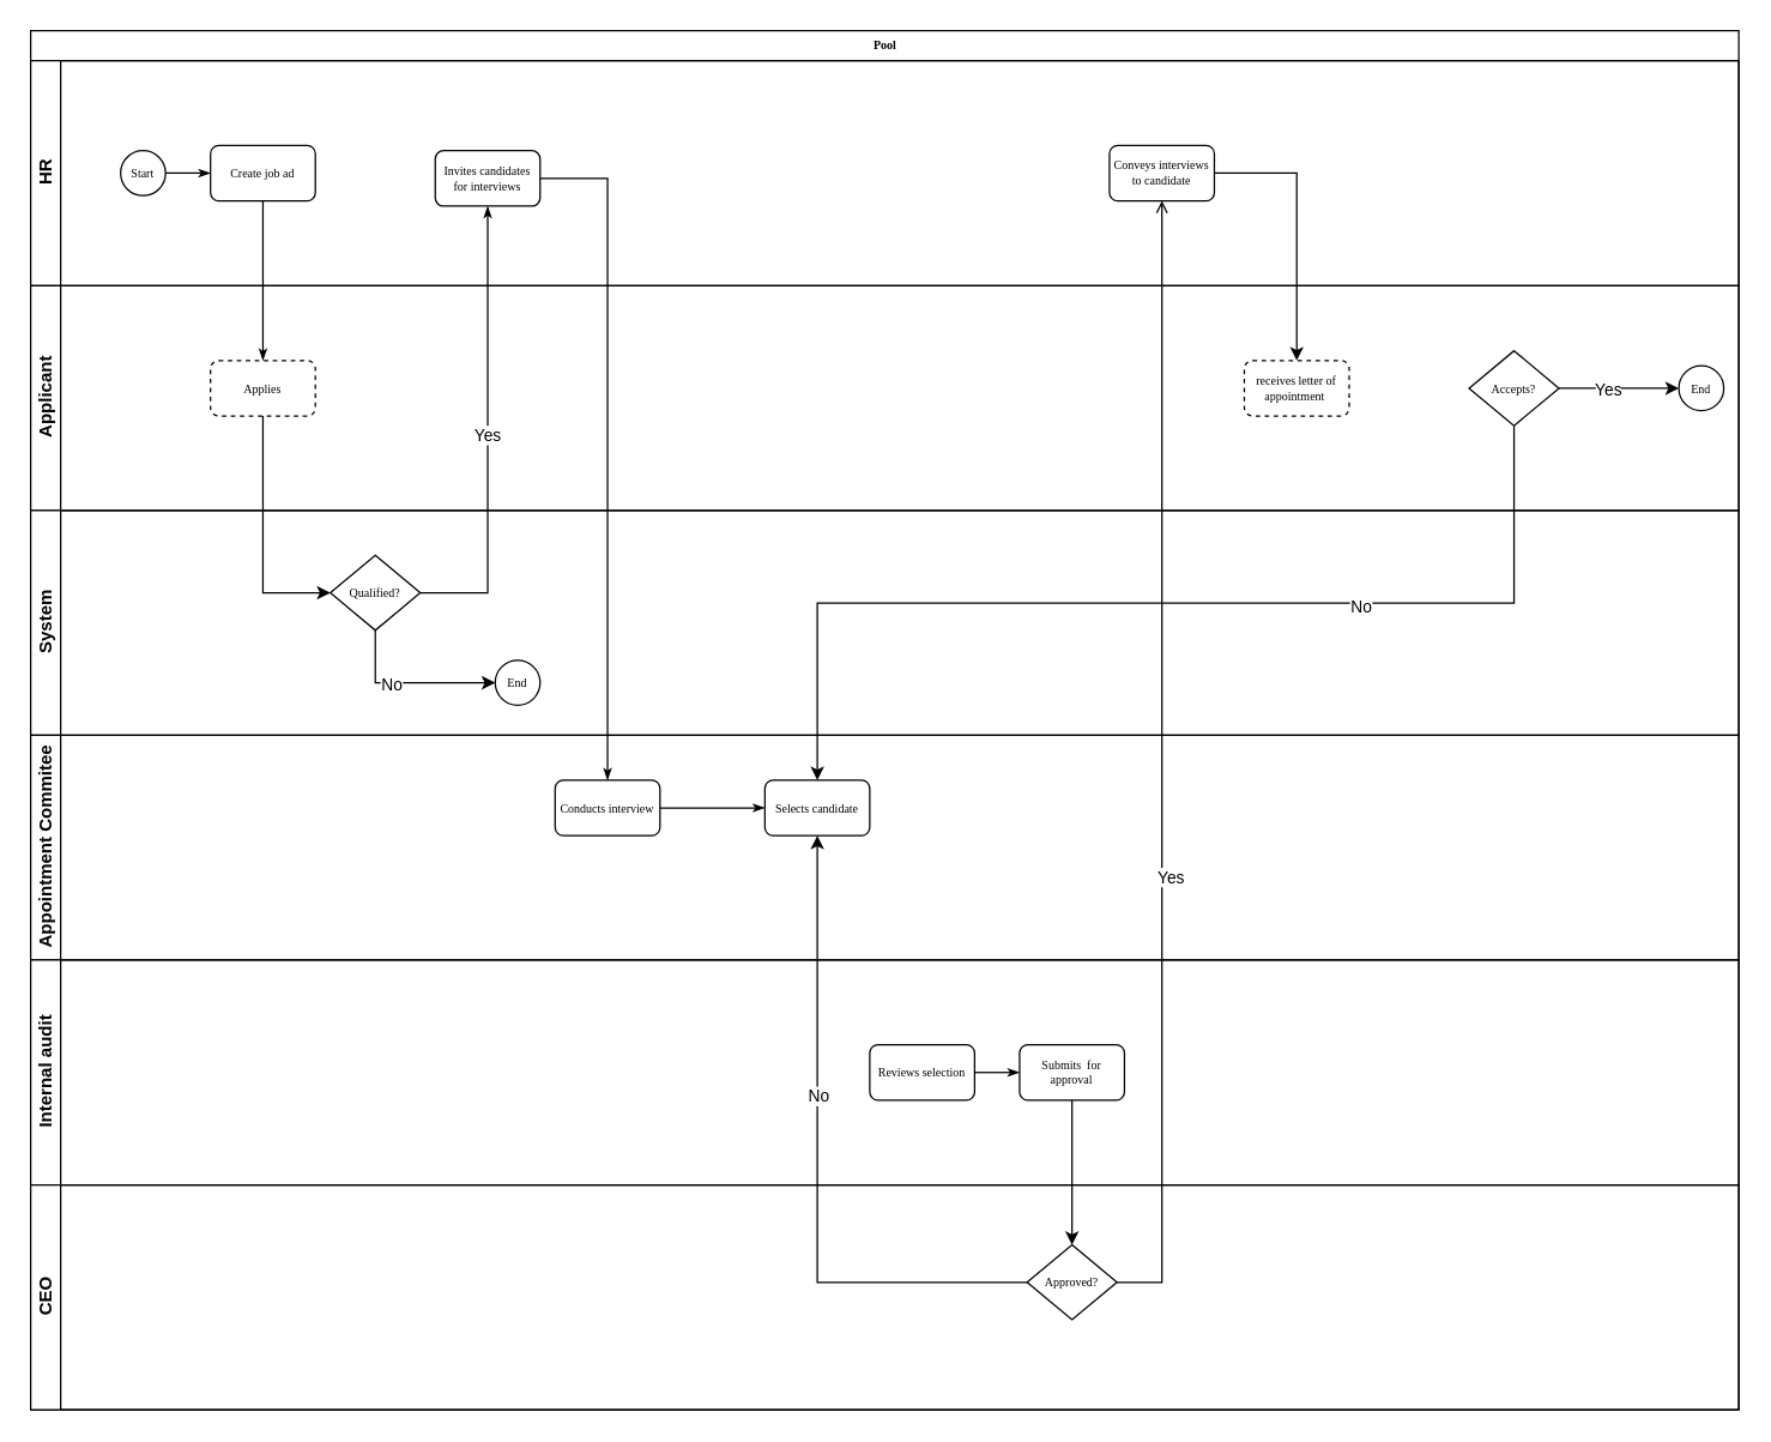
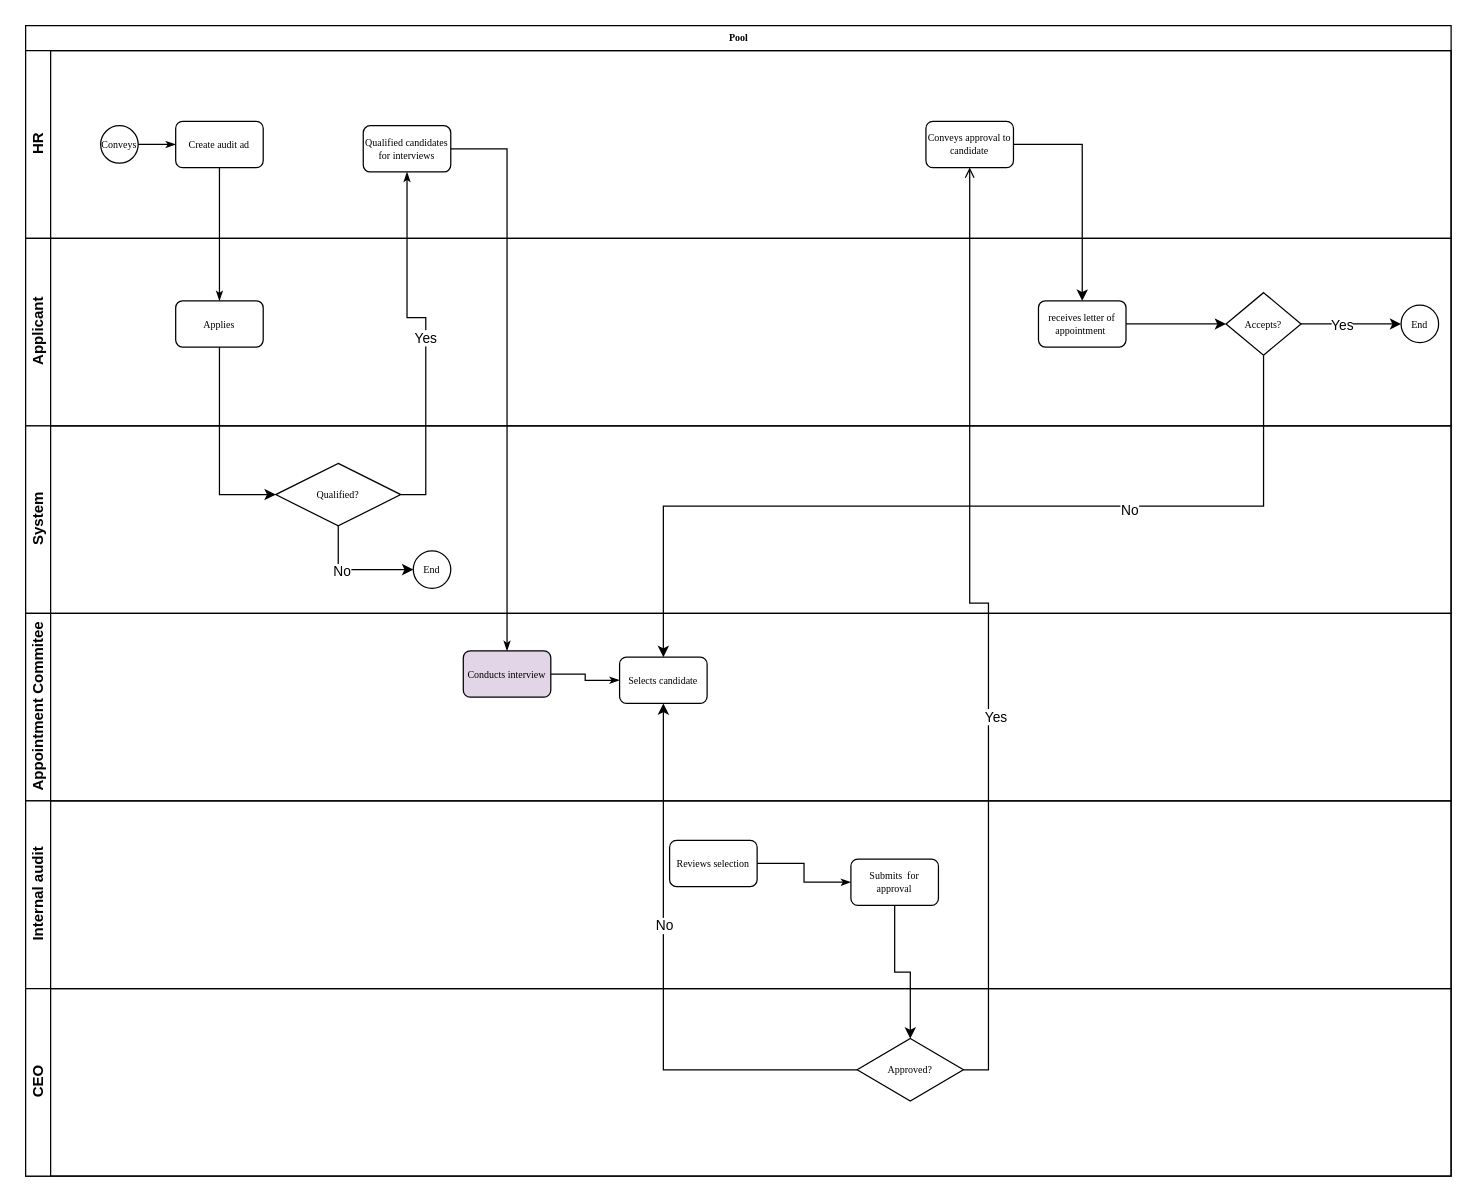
- <mxCell id="5" value="Start" style="ellipse;whiteSpace=wrap;html=1;rounded=0;shadow=0;labelBackgroundColor=none;strokeWidth=1;fontFamily=Verdana;fontSize=8;align=center;" parent="3" vertex="1"><mxGeometry x="60" y="60" width="30" height="30" as="geometry" /></mxCell>
+ <mxCell id="5" value="Conveys" style="ellipse;whiteSpace=wrap;html=1;rounded=0;shadow=0;labelBackgroundColor=none;strokeWidth=1;fontFamily=Verdana;fontSize=8;align=center;" parent="3" vertex="1"><mxGeometry x="60" y="60" width="30" height="30" as="geometry" /></mxCell>
- <mxCell id="6" value="Create job ad" style="rounded=1;whiteSpace=wrap;html=1;shadow=0;labelBackgroundColor=none;strokeWidth=1;fontFamily=Verdana;fontSize=8;align=center;" parent="3" vertex="1"><mxGeometry x="120" y="56.5" width="70" height="37" as="geometry" /></mxCell>
+ <mxCell id="6" value="Create audit ad" style="rounded=1;whiteSpace=wrap;html=1;shadow=0;labelBackgroundColor=none;strokeWidth=1;fontFamily=Verdana;fontSize=8;align=center;" parent="3" vertex="1"><mxGeometry x="120" y="56.5" width="70" height="37" as="geometry" /></mxCell>
- <mxCell id="7" value="Conveys interviews to candidate" style="rounded=1;whiteSpace=wrap;html=1;shadow=0;labelBackgroundColor=none;strokeWidth=1;fontFamily=Verdana;fontSize=8;align=center;" vertex="1" parent="3"><mxGeometry x="720" y="56.5" width="70" height="37" as="geometry" /></mxCell>
+ <mxCell id="7" value="Conveys approval to candidate" style="rounded=1;whiteSpace=wrap;html=1;shadow=0;labelBackgroundColor=none;strokeWidth=1;fontFamily=Verdana;fontSize=8;align=center;" vertex="1" parent="3"><mxGeometry x="720" y="56.5" width="70" height="37" as="geometry" /></mxCell>
- <mxCell id="20" value="Invites candidates for interviews" style="rounded=1;whiteSpace=wrap;html=1;shadow=0;labelBackgroundColor=none;strokeWidth=1;fontFamily=Verdana;fontSize=8;align=center;" parent="16" vertex="1"><mxGeometry x="270" y="-240.0" width="70" height="37" as="geometry" /></mxCell>
+ <mxCell id="20" value="Qualified candidates for interviews" style="rounded=1;whiteSpace=wrap;html=1;shadow=0;labelBackgroundColor=none;strokeWidth=1;fontFamily=Verdana;fontSize=8;align=center;" parent="16" vertex="1"><mxGeometry x="270" y="-240.0" width="70" height="37" as="geometry" /></mxCell>
- <mxCell id="9" value="Applies" style="rounded=1;whiteSpace=wrap;html=1;shadow=0;labelBackgroundColor=none;strokeWidth=1;fontFamily=Verdana;fontSize=8;align=center;dashed=1;" parent="8" vertex="1"><mxGeometry x="120" y="50.0" width="70" height="37" as="geometry" /></mxCell>
+ <mxCell id="9" value="Applies" style="rounded=1;whiteSpace=wrap;html=1;shadow=0;labelBackgroundColor=none;strokeWidth=1;fontFamily=Verdana;fontSize=8;align=center;" parent="8" vertex="1"><mxGeometry x="120" y="50.0" width="70" height="37" as="geometry" /></mxCell>
- <mxCell id="11" value="receives letter of appointment&amp;nbsp;" style="rounded=1;whiteSpace=wrap;html=1;shadow=0;labelBackgroundColor=none;strokeWidth=1;fontFamily=Verdana;fontSize=8;align=center;dashed=1;" vertex="1" parent="8"><mxGeometry x="810" y="50.0" width="70" height="37" as="geometry" /></mxCell>
+ <mxCell id="11" value="receives letter of appointment&amp;nbsp;" style="rounded=1;whiteSpace=wrap;html=1;shadow=0;labelBackgroundColor=none;strokeWidth=1;fontFamily=Verdana;fontSize=8;align=center;" vertex="1" parent="8"><mxGeometry x="810" y="50.0" width="70" height="37" as="geometry" /></mxCell>
+ <mxCell id="10" style="edgeStyle=orthogonalEdgeStyle;rounded=0;orthogonalLoop=1;jettySize=auto;html=1;exitX=1;exitY=0.5;exitDx=0;exitDy=0;entryX=0;entryY=0.5;entryDx=0;entryDy=0;entryPerimeter=0;" edge="1" parent="8" source="11" target="15"><mxGeometry relative="1" as="geometry" /></mxCell>
- <mxCell id="19" value="Qualified?" style="strokeWidth=1;html=1;shape=mxgraph.flowchart.decision;whiteSpace=wrap;rounded=1;shadow=0;labelBackgroundColor=none;fontFamily=Verdana;fontSize=8;align=center;" parent="16" vertex="1"><mxGeometry x="200" y="30" width="60" height="50" as="geometry" /></mxCell>
+ <mxCell id="19" value="Qualified?" style="strokeWidth=1;html=1;shape=mxgraph.flowchart.decision;whiteSpace=wrap;rounded=1;shadow=0;labelBackgroundColor=none;fontFamily=Verdana;fontSize=8;align=center;" parent="16" vertex="1"><mxGeometry x="200" y="30" width="100" height="50" as="geometry" /></mxCell>
- <mxCell id="26" value="Conducts interview" style="rounded=1;whiteSpace=wrap;html=1;shadow=0;labelBackgroundColor=none;strokeWidth=1;fontFamily=Verdana;fontSize=8;align=center;" vertex="1" parent="25"><mxGeometry x="350" y="30.0" width="70" height="37" as="geometry" /></mxCell>
+ <mxCell id="26" value="Conducts interview" style="rounded=1;whiteSpace=wrap;html=1;shadow=0;labelBackgroundColor=none;strokeWidth=1;fontFamily=Verdana;fontSize=8;align=center;fillColor=#e1d5e7;" vertex="1" parent="25"><mxGeometry x="350" y="30.0" width="70" height="37" as="geometry" /></mxCell>
- <mxCell id="27" value="Selects candidate" style="rounded=1;whiteSpace=wrap;html=1;shadow=0;labelBackgroundColor=none;strokeWidth=1;fontFamily=Verdana;fontSize=8;align=center;" parent="25" vertex="1"><mxGeometry x="490" y="30" width="70" height="37" as="geometry" /></mxCell>
+ <mxCell id="27" value="Selects candidate" style="rounded=1;whiteSpace=wrap;html=1;shadow=0;labelBackgroundColor=none;strokeWidth=1;fontFamily=Verdana;fontSize=8;align=center;" parent="25" vertex="1"><mxGeometry x="475" y="35" width="70" height="37" as="geometry" /></mxCell>
- <mxCell id="32" value="Reviews selection" style="rounded=1;whiteSpace=wrap;html=1;shadow=0;labelBackgroundColor=none;strokeWidth=1;fontFamily=Verdana;fontSize=8;align=center;" vertex="1" parent="31"><mxGeometry x="560" y="56.5" width="70" height="37" as="geometry" /></mxCell>
+ <mxCell id="32" value="Reviews selection" style="rounded=1;whiteSpace=wrap;html=1;shadow=0;labelBackgroundColor=none;strokeWidth=1;fontFamily=Verdana;fontSize=8;align=center;" vertex="1" parent="31"><mxGeometry x="515" y="31.5" width="70" height="37" as="geometry" /></mxCell>
- <mxCell id="33" value="Submits&amp;nbsp; for approval" style="rounded=1;whiteSpace=wrap;html=1;shadow=0;labelBackgroundColor=none;strokeWidth=1;fontFamily=Verdana;fontSize=8;align=center;" vertex="1" parent="31"><mxGeometry x="660" y="56.5" width="70" height="37" as="geometry" /></mxCell>
+ <mxCell id="33" value="Submits&amp;nbsp; for approval" style="rounded=1;whiteSpace=wrap;html=1;shadow=0;labelBackgroundColor=none;strokeWidth=1;fontFamily=Verdana;fontSize=8;align=center;" vertex="1" parent="31"><mxGeometry x="660" y="46.5" width="70" height="37" as="geometry" /></mxCell>
- <mxCell id="36" value="Approved?" style="strokeWidth=1;html=1;shape=mxgraph.flowchart.decision;whiteSpace=wrap;rounded=1;shadow=0;labelBackgroundColor=none;fontFamily=Verdana;fontSize=8;align=center;" vertex="1" parent="35"><mxGeometry x="665" y="40" width="60" height="50" as="geometry" /></mxCell>
+ <mxCell id="36" value="Approved?" style="strokeWidth=1;html=1;shape=mxgraph.flowchart.decision;whiteSpace=wrap;rounded=1;shadow=0;labelBackgroundColor=none;fontFamily=Verdana;fontSize=8;align=center;" vertex="1" parent="35"><mxGeometry x="665" y="40" width="85" height="50" as="geometry" /></mxCell>
